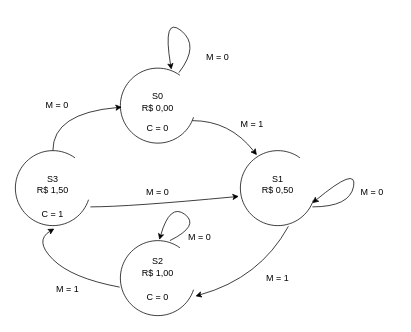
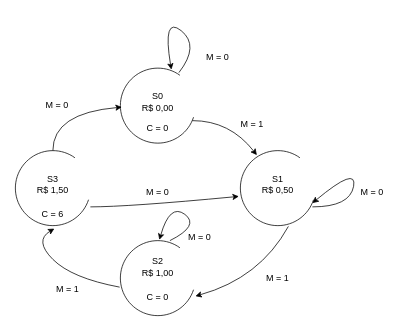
- <mxCell id="27" value="C = 1" style="text;html=1;align=center;verticalAlign=middle;whiteSpace=wrap;rounded=0;" vertex="1" parent="1"><mxGeometry x="40" y="270" width="60" height="30" as="geometry" /></mxCell>
+ <mxCell id="27" value="C = 6" style="text;html=1;align=center;verticalAlign=middle;whiteSpace=wrap;rounded=0;" vertex="1" parent="1"><mxGeometry x="40" y="270" width="60" height="30" as="geometry" /></mxCell>
